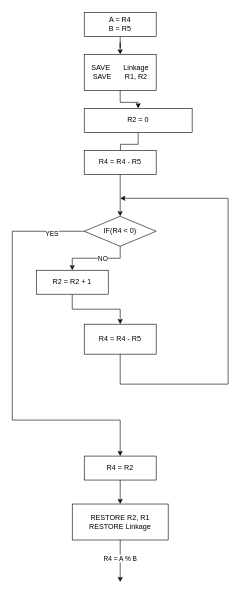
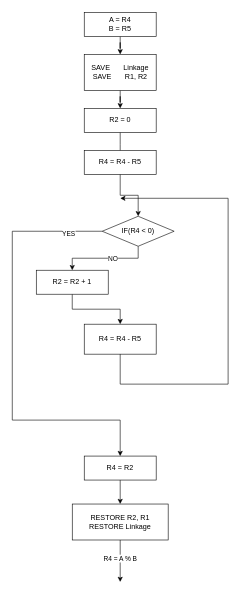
- <mxCell id="10" value="R2 = 0" style="rounded=0;whiteSpace=wrap;html=1;" parent="1" vertex="1"><mxGeometry x="140" y="180" width="180" height="40" as="geometry" /></mxCell>
+ <mxCell id="10" value="R2 = 0" style="rounded=0;whiteSpace=wrap;html=1;" parent="1" vertex="1"><mxGeometry x="140" y="180" width="120" height="40" as="geometry" /></mxCell>
- <mxCell id="13" value="IF(R4 &amp;lt; 0)" style="rhombus;whiteSpace=wrap;html=1;" parent="1" vertex="1"><mxGeometry x="140" y="360" width="120" height="50" as="geometry" /></mxCell>
+ <mxCell id="13" value="IF(R4 &amp;lt; 0)" style="rhombus;whiteSpace=wrap;html=1;" parent="1" vertex="1"><mxGeometry x="170" y="360" width="120" height="50" as="geometry" /></mxCell>
